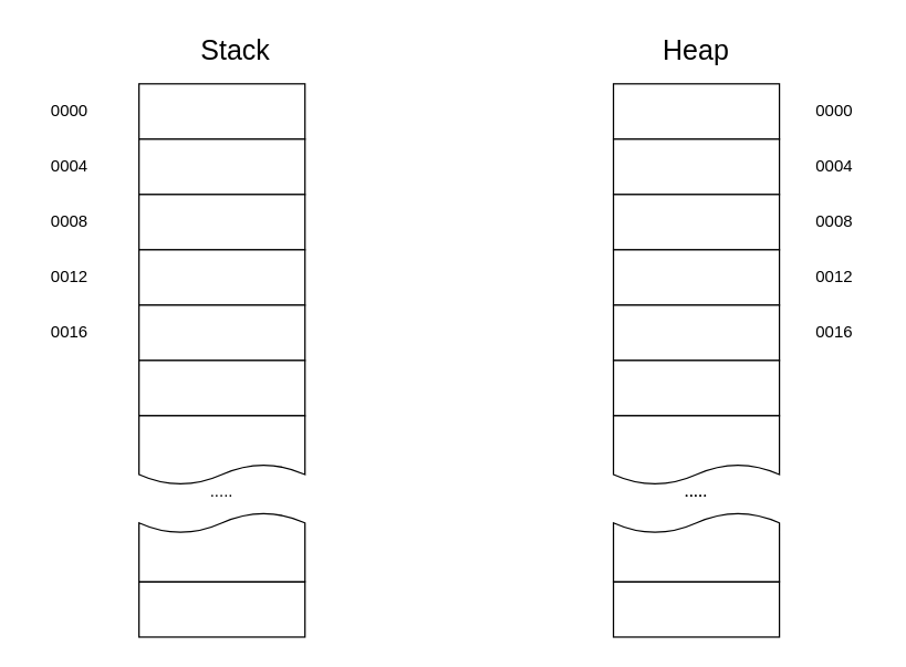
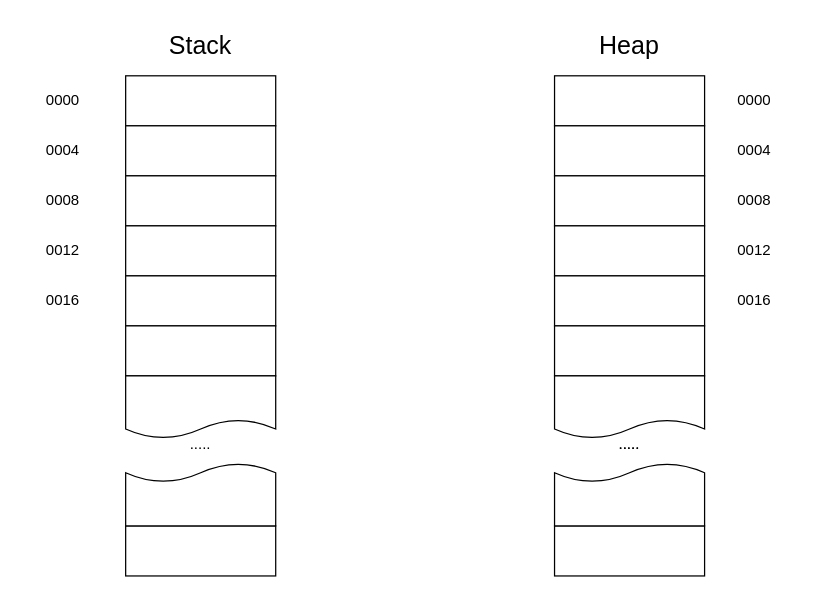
- <mxCell id="18" value="&lt;font style=&quot;font-size: 20px;&quot;&gt;Stack&lt;/font&gt;" style="text;html=1;align=center;verticalAlign=middle;whiteSpace=wrap;rounded=0;movable=0;resizable=0;rotatable=0;deletable=0;editable=0;locked=1;connectable=0;" parent="1" vertex="1"><mxGeometry x="140" y="20" width="60" height="30" as="geometry" /></mxCell>
+ <mxCell id="18" value="&lt;font style=&quot;font-size: 20px;&quot;&gt;Stack&lt;/font&gt;" style="text;html=1;align=center;verticalAlign=middle;whiteSpace=wrap;rounded=0;movable=0;resizable=0;rotatable=0;deletable=0;editable=0;locked=1;connectable=0;" parent="1" vertex="1"><mxGeometry x="130" y="20" width="60" height="30" as="geometry" /></mxCell>
